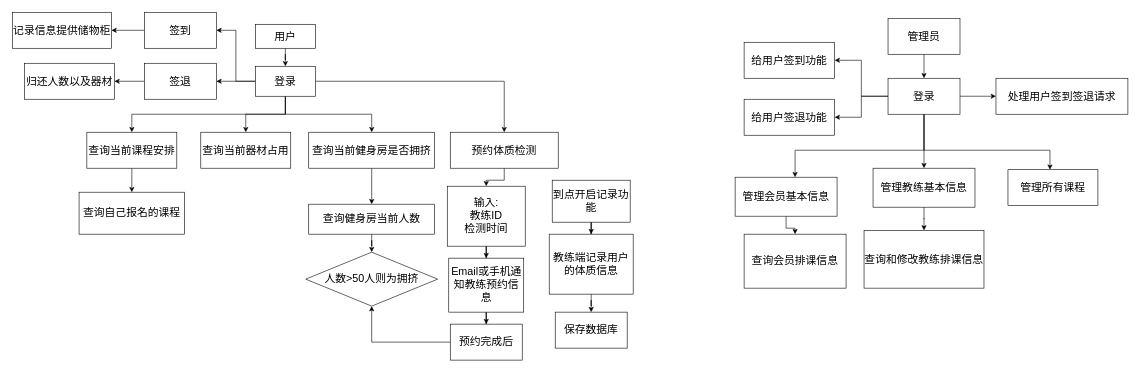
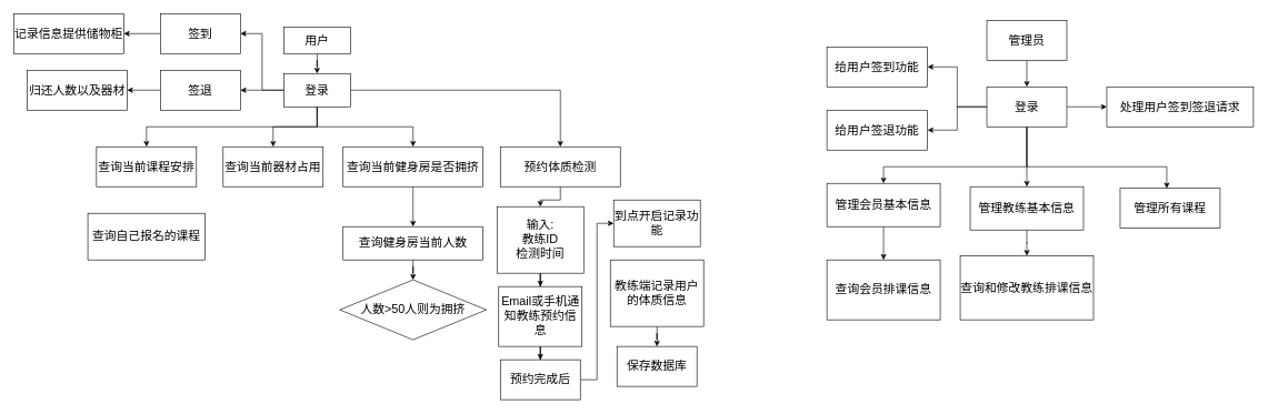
- <mxCell id="11" style="edgeStyle=orthogonalEdgeStyle;rounded=0;orthogonalLoop=1;jettySize=auto;html=1;" parent="1" source="12" target="32" edge="1"><mxGeometry relative="1" as="geometry" /></mxCell>
- <mxCell id="51" value="&lt;font style=&quot;font-size: 18px;&quot;&gt;管理会员基本信息&lt;/font&gt;" style="rounded=0;whiteSpace=wrap;html=1;" vertex="1" parent="1"><mxGeometry x="1225" y="295" width="170" height="65" as="geometry" /></mxCell>
+ <mxCell id="51" value="&lt;font style=&quot;font-size: 18px;&quot;&gt;管理会员基本信息&lt;/font&gt;" style="rounded=0;whiteSpace=wrap;html=1;" vertex="1" parent="1"><mxGeometry x="1240" y="275" width="170" height="65" as="geometry" /></mxCell>
- <mxCell id="24" style="edgeStyle=orthogonalEdgeStyle;rounded=0;orthogonalLoop=1;jettySize=auto;html=1;entryX=0.5;entryY=0;entryDx=0;entryDy=0;" parent="1" source="25" target="27" edge="1"><mxGeometry relative="1" as="geometry" /></mxCell>
- <mxCell id="22" style="edgeStyle=orthogonalEdgeStyle;rounded=0;orthogonalLoop=1;jettySize=auto;html=1;" parent="1" source="23" target="31" edge="1"><mxGeometry relative="1" as="geometry" /></mxCell>
+ <mxCell id="22" style="edgeStyle=orthogonalEdgeStyle;rounded=0;orthogonalLoop=1;jettySize=auto;html=1;entryX=0;entryY=0.5;entryDx=0;entryDy=0;" parent="1" source="23" target="25" edge="1"><mxGeometry relative="1" as="geometry" /></mxCell>
